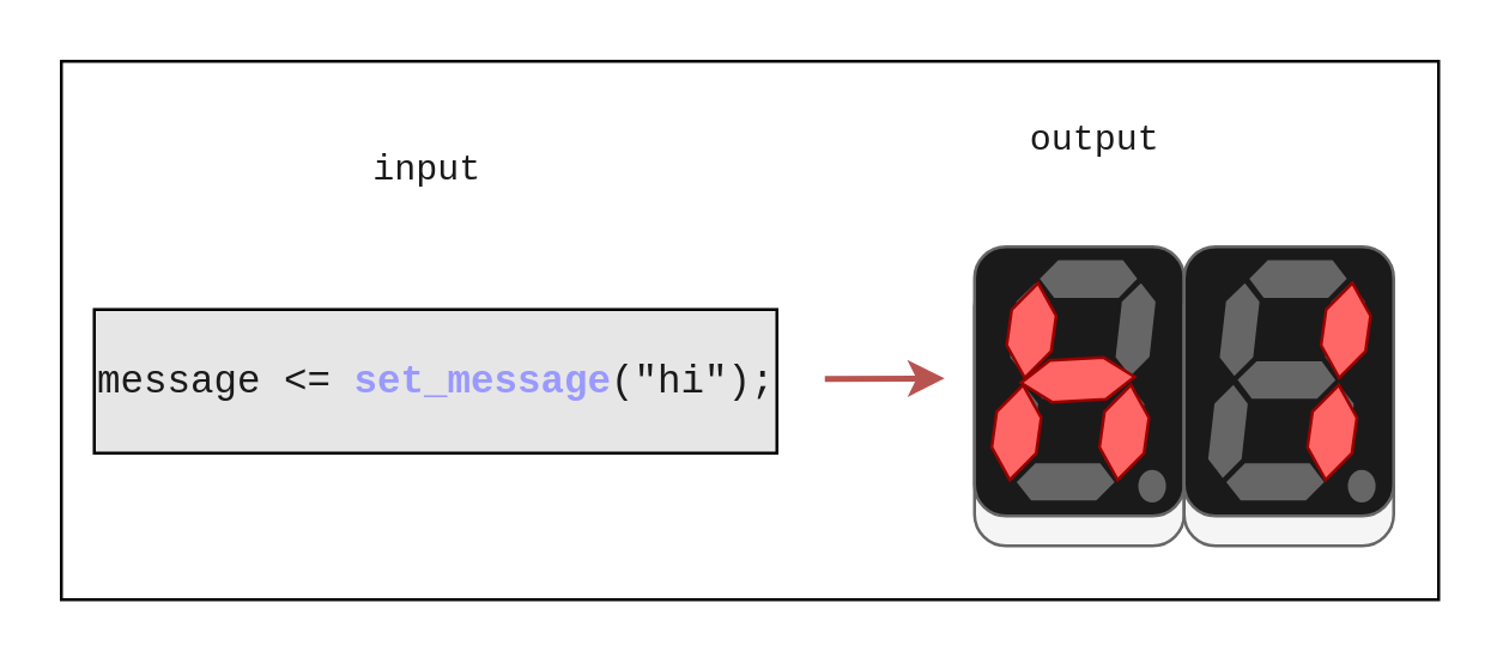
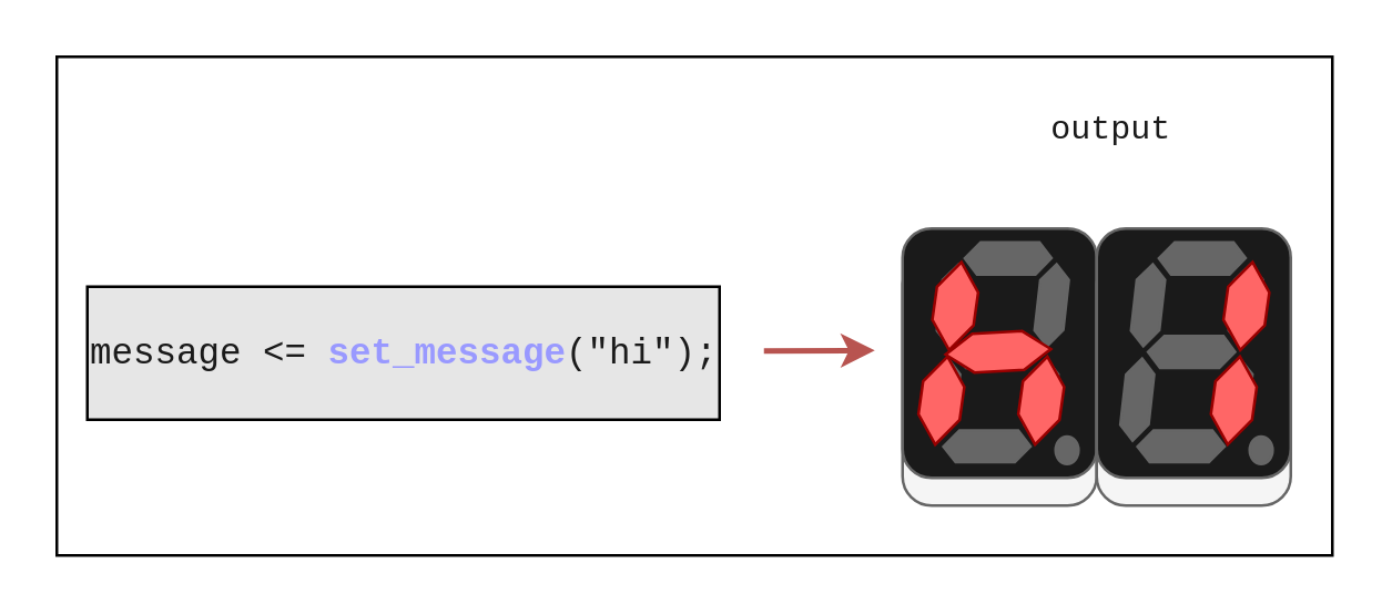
- <mxCell id="7" value="output" style="text;html=1;align=center;verticalAlign=middle;resizable=0;points=[];autosize=1;strokeColor=none;fillColor=none;fontSize=12;fontFamily=Courier New;fontColor=#1A1A1A;" vertex="1" parent="1"><mxGeometry x="330" y="32" width="70" height="30" as="geometry" /></mxCell>
+ <mxCell id="7" value="output" style="text;html=1;align=center;verticalAlign=middle;resizable=0;points=[];autosize=1;strokeColor=none;fillColor=none;fontSize=12;fontFamily=Courier New;fontColor=#1A1A1A;" vertex="1" parent="1"><mxGeometry x="365" y="32" width="70" height="30" as="geometry" /></mxCell>
- <mxCell id="6" value="input" style="text;html=1;align=center;verticalAlign=middle;resizable=0;points=[];autosize=1;strokeColor=none;fillColor=none;fontSize=12;fontFamily=Courier New;fontColor=#1A1A1A;" vertex="1" parent="1"><mxGeometry x="112" y="42" width="60" height="30" as="geometry" /></mxCell>
